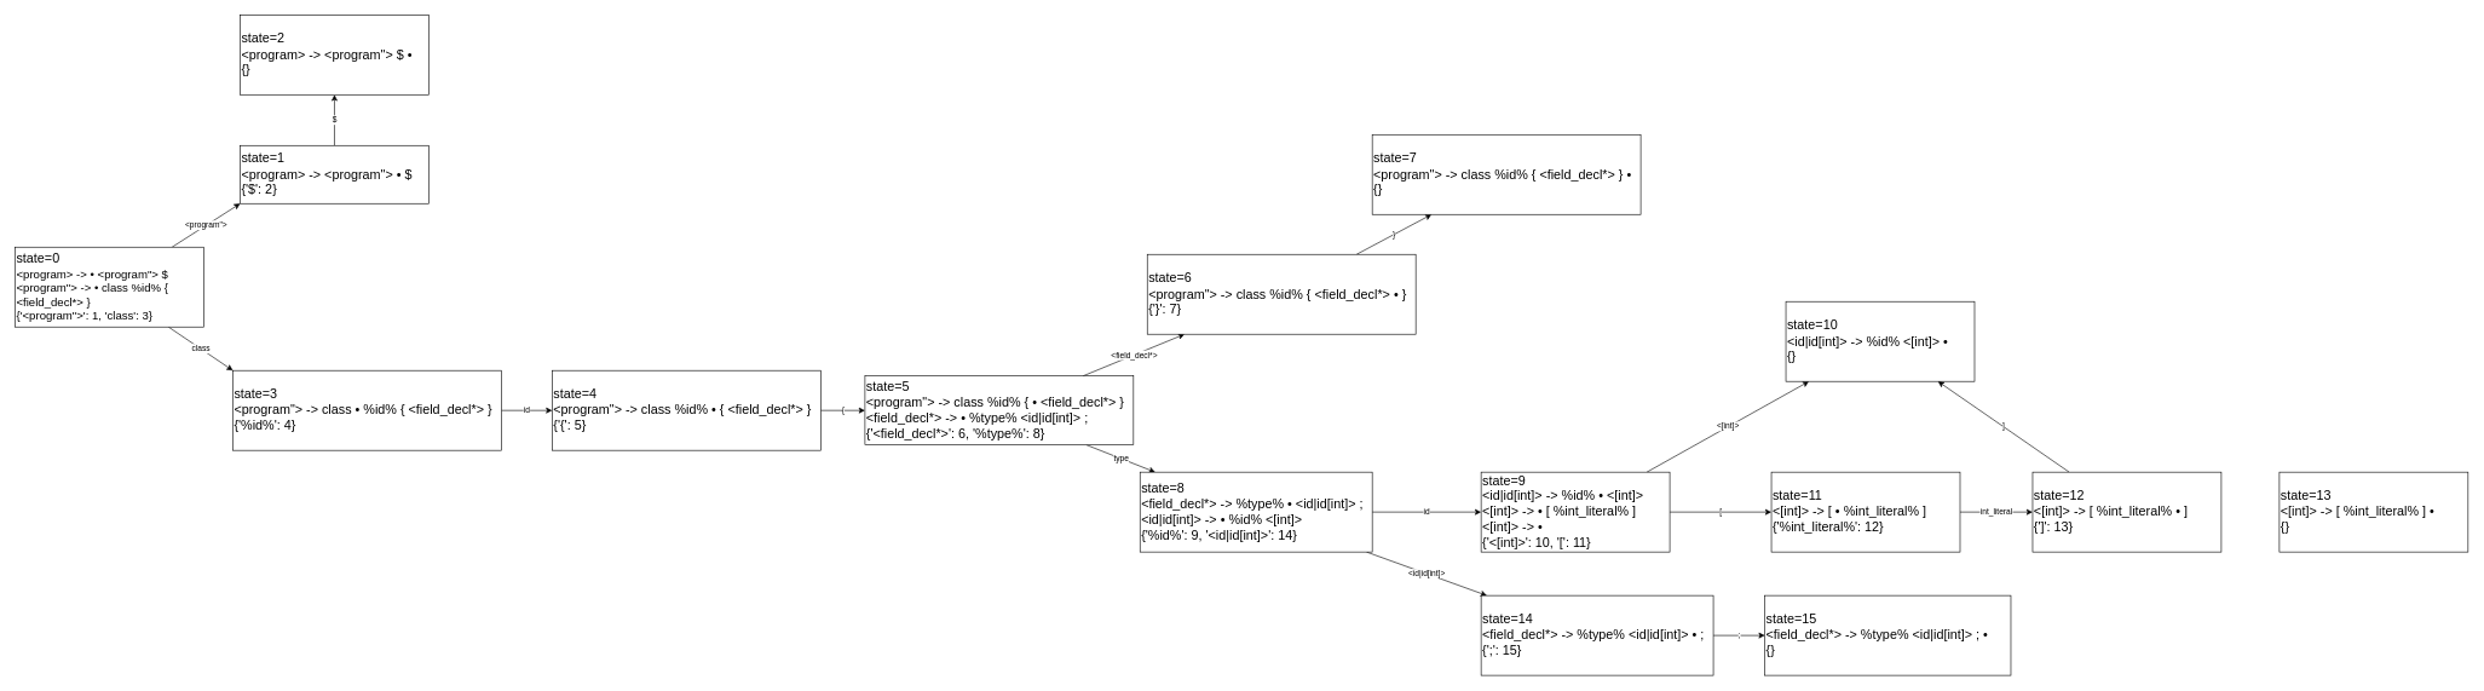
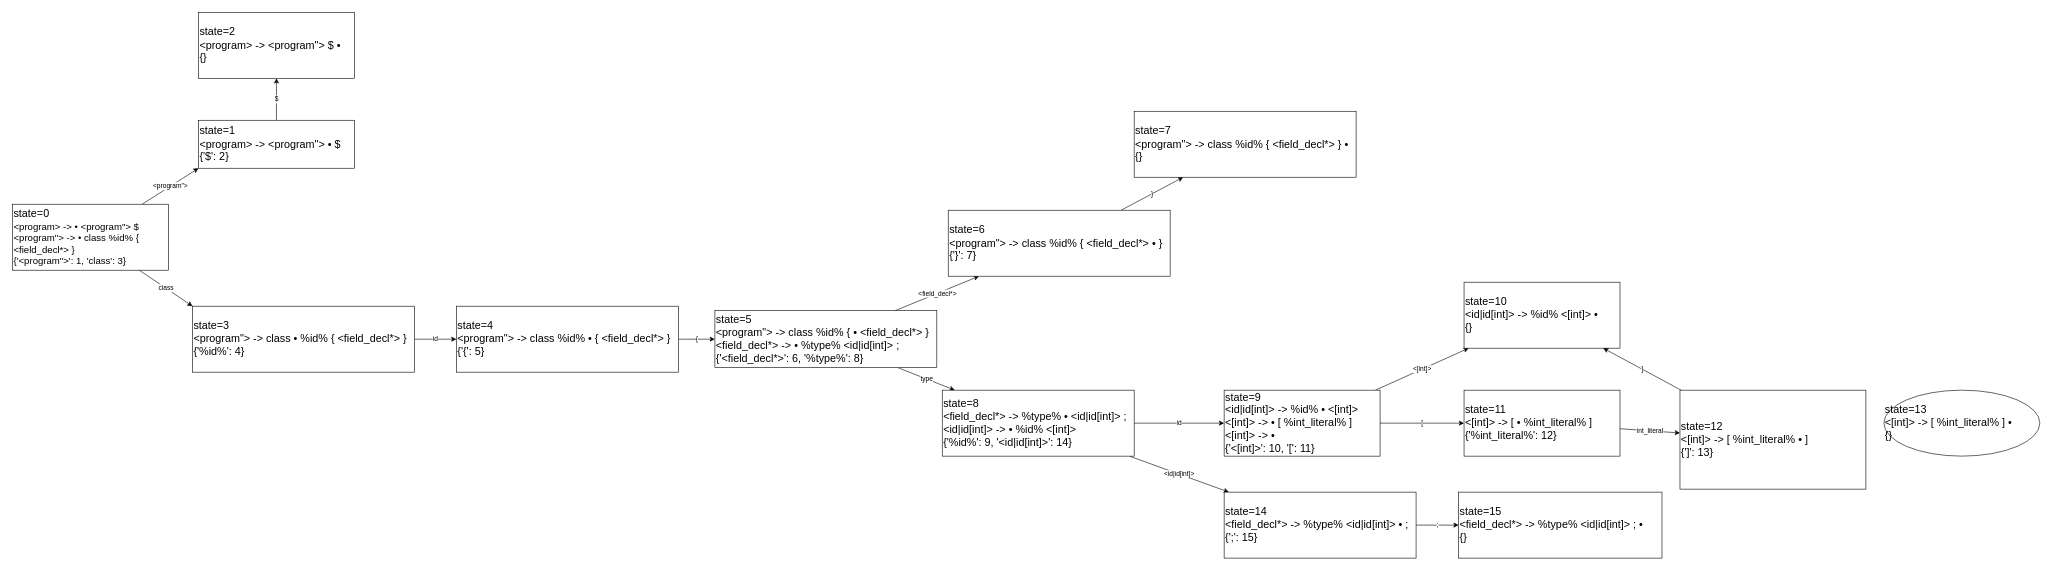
- <mxCell id="24" value="&lt;div&gt;&lt;span style=&quot;font-size: 18px&quot;&gt;state=10&lt;/span&gt;&lt;/div&gt;&lt;div&gt;&lt;span style=&quot;font-size: 18px&quot;&gt;&amp;lt;id|id[int]&amp;gt; -&amp;gt; %id% &amp;lt;[int]&amp;gt; •&lt;/span&gt;&lt;/div&gt;&lt;div&gt;&lt;span style=&quot;font-size: 18px&quot;&gt;{}&lt;/span&gt;&lt;/div&gt;" style="rounded=0;whiteSpace=wrap;html=1;fillColor=#FFFFFF;align=left;" vertex="1" parent="1"><mxGeometry x="2460" y="415" width="260" height="110" as="geometry" /></mxCell>
+ <mxCell id="24" value="&lt;div&gt;&lt;span style=&quot;font-size: 18px&quot;&gt;state=10&lt;/span&gt;&lt;/div&gt;&lt;div&gt;&lt;span style=&quot;font-size: 18px&quot;&gt;&amp;lt;id|id[int]&amp;gt; -&amp;gt; %id% &amp;lt;[int]&amp;gt; •&lt;/span&gt;&lt;/div&gt;&lt;div&gt;&lt;span style=&quot;font-size: 18px&quot;&gt;{}&lt;/span&gt;&lt;/div&gt;" style="rounded=0;whiteSpace=wrap;html=1;fillColor=#FFFFFF;align=left;" vertex="1" parent="1"><mxGeometry x="2440" y="470" width="260" height="110" as="geometry" /></mxCell>
- <mxCell id="28" value="&lt;div&gt;&lt;span style=&quot;font-size: 18px&quot;&gt;state=12&lt;/span&gt;&lt;/div&gt;&lt;div&gt;&lt;span style=&quot;font-size: 18px&quot;&gt;&amp;lt;[int]&amp;gt; -&amp;gt; [ %int_literal% • ]&lt;/span&gt;&lt;/div&gt;&lt;div&gt;&lt;span style=&quot;font-size: 18px&quot;&gt;{']': 13}&lt;/span&gt;&lt;/div&gt;" style="rounded=0;whiteSpace=wrap;html=1;fillColor=#FFFFFF;align=left;" vertex="1" parent="1"><mxGeometry x="2800" y="650" width="260" height="110" as="geometry" /></mxCell>
+ <mxCell id="28" value="&lt;div&gt;&lt;span style=&quot;font-size: 18px&quot;&gt;state=12&lt;/span&gt;&lt;/div&gt;&lt;div&gt;&lt;span style=&quot;font-size: 18px&quot;&gt;&amp;lt;[int]&amp;gt; -&amp;gt; [ %int_literal% • ]&lt;/span&gt;&lt;/div&gt;&lt;div&gt;&lt;span style=&quot;font-size: 18px&quot;&gt;{']': 13}&lt;/span&gt;&lt;/div&gt;" style="rounded=0;whiteSpace=wrap;html=1;fillColor=#FFFFFF;align=left;" vertex="1" parent="1"><mxGeometry x="2800" y="650" width="310" height="165" as="geometry" /></mxCell>
- <mxCell id="29" value="&lt;div&gt;&lt;span style=&quot;font-size: 18px&quot;&gt;state=13&lt;/span&gt;&lt;/div&gt;&lt;div&gt;&lt;span style=&quot;font-size: 18px&quot;&gt;&amp;lt;[int]&amp;gt; -&amp;gt; [ %int_literal% ] •&lt;/span&gt;&lt;/div&gt;&lt;div&gt;&lt;span style=&quot;font-size: 18px&quot;&gt;{}&lt;/span&gt;&lt;/div&gt;" style="rounded=0;whiteSpace=wrap;html=1;fillColor=#FFFFFF;align=left;" vertex="1" parent="1"><mxGeometry x="3140" y="650" width="260" height="110" as="geometry" /></mxCell>
+ <mxCell id="29" value="&lt;div&gt;&lt;span style=&quot;font-size: 18px&quot;&gt;state=13&lt;/span&gt;&lt;/div&gt;&lt;div&gt;&lt;span style=&quot;font-size: 18px&quot;&gt;&amp;lt;[int]&amp;gt; -&amp;gt; [ %int_literal% ] •&lt;/span&gt;&lt;/div&gt;&lt;div&gt;&lt;span style=&quot;font-size: 18px&quot;&gt;{}&lt;/span&gt;&lt;/div&gt;" style="ellipse;whiteSpace=wrap;html=1;fillColor=#FFFFFF;align=left;" vertex="1" parent="1"><mxGeometry x="3140" y="650" width="260" height="110" as="geometry" /></mxCell>
